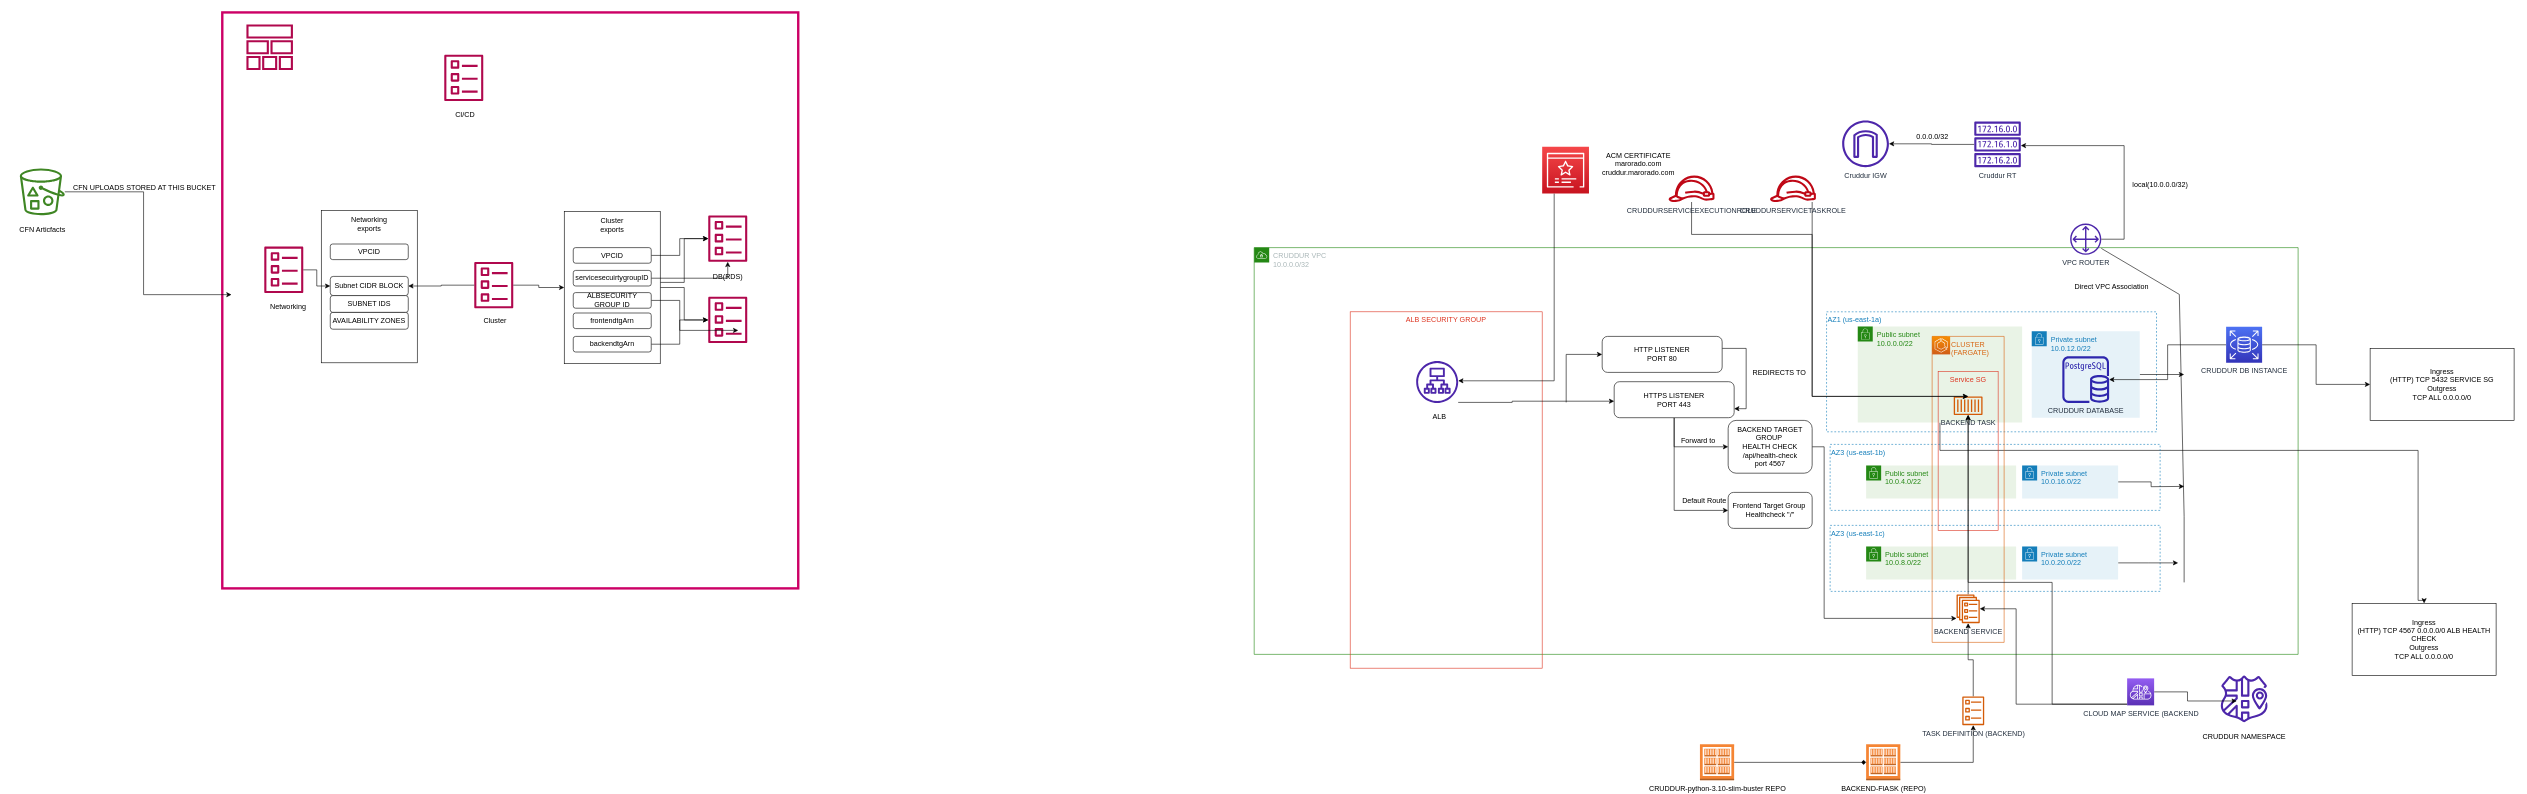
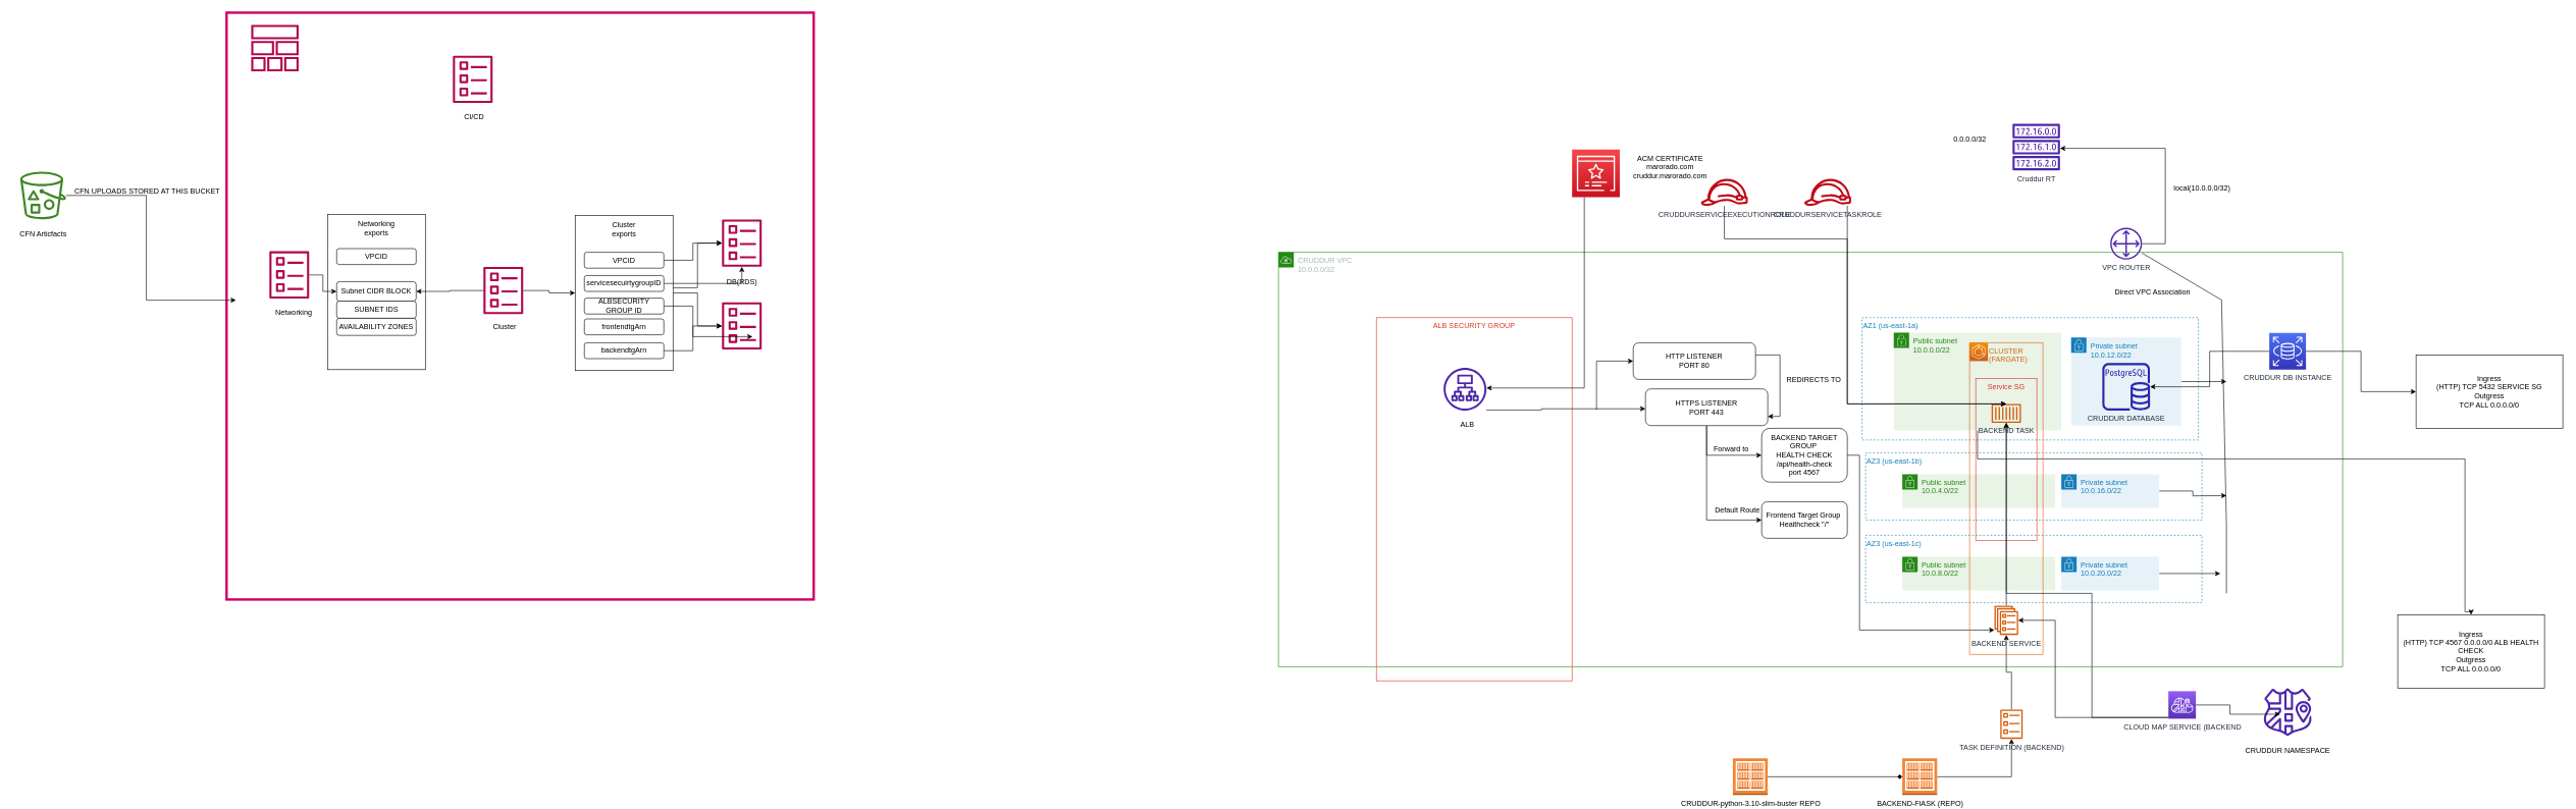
- <mxCell id="8" value="Cruddur IGW" style="sketch=0;outlineConnect=0;fontColor=#232F3E;gradientColor=none;fillColor=#4D27AA;strokeColor=none;dashed=0;verticalLabelPosition=bottom;verticalAlign=top;align=center;html=1;fontSize=12;fontStyle=0;aspect=fixed;pointerEvents=1;shape=mxgraph.aws4.internet_gateway;" parent="1" vertex="1"><mxGeometry x="3070" y="200" width="78" height="78" as="geometry" /></mxCell>
- <mxCell id="6" style="edgeStyle=orthogonalEdgeStyle;rounded=0;orthogonalLoop=1;jettySize=auto;html=1;" parent="1" source="7" target="8" edge="1"><mxGeometry relative="1" as="geometry" /></mxCell>
